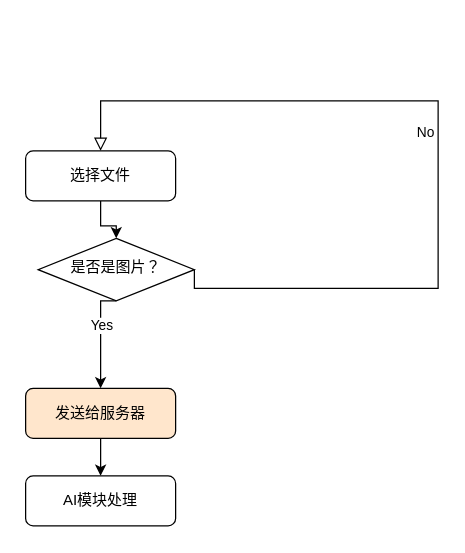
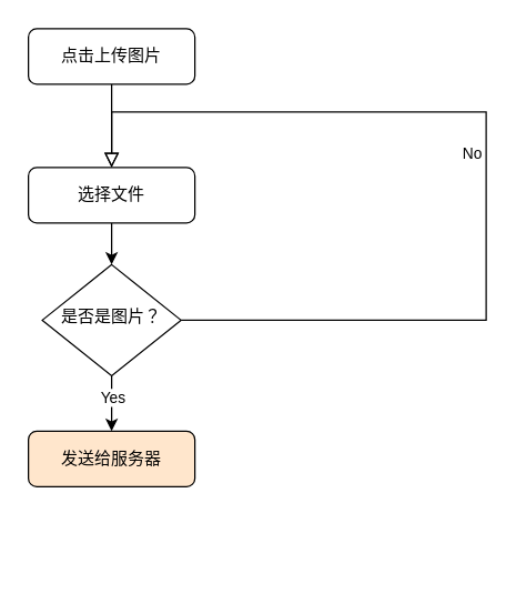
+ <mxCell id="3" value="点击上传图片" style="rounded=1;whiteSpace=wrap;html=1;fontSize=12;glass=0;strokeWidth=1;shadow=0;" parent="1" vertex="1"><mxGeometry x="20" y="20" width="120" height="40" as="geometry" /></mxCell>
+ <mxCell id="2" value="" style="rounded=0;html=1;jettySize=auto;orthogonalLoop=1;fontSize=11;endArrow=block;endFill=0;endSize=8;strokeWidth=1;shadow=0;labelBackgroundColor=none;edgeStyle=orthogonalEdgeStyle;entryX=0.5;entryY=0;entryDx=0;entryDy=0;" parent="1" source="3" target="9" edge="1"><mxGeometry relative="1" as="geometry" /></mxCell>
- <mxCell id="7" value="是否是图片？" style="rhombus;whiteSpace=wrap;html=1;shadow=0;fontFamily=Helvetica;fontSize=12;align=center;strokeWidth=1;spacing=6;spacingTop=-4;" parent="1" vertex="1"><mxGeometry x="30" y="190" width="125" height="50" as="geometry" /></mxCell>
+ <mxCell id="7" value="是否是图片？" style="rhombus;whiteSpace=wrap;html=1;shadow=0;fontFamily=Helvetica;fontSize=12;align=center;strokeWidth=1;spacing=6;spacingTop=-4;" parent="1" vertex="1"><mxGeometry x="30" y="190" width="100" height="80" as="geometry" /></mxCell>
- <mxCell id="10" style="edgeStyle=orthogonalEdgeStyle;rounded=0;orthogonalLoop=1;jettySize=auto;html=1;entryX=0.5;entryY=0;entryDx=0;entryDy=0;" edge="1" parent="1" source="11" target="12"><mxGeometry relative="1" as="geometry" /></mxCell>
- <mxCell id="12" value="AI模块处理" style="rounded=1;whiteSpace=wrap;html=1;fontSize=12;glass=0;strokeWidth=1;shadow=0;" vertex="1" parent="1"><mxGeometry x="20" y="380" width="120" height="40" as="geometry" /></mxCell>
